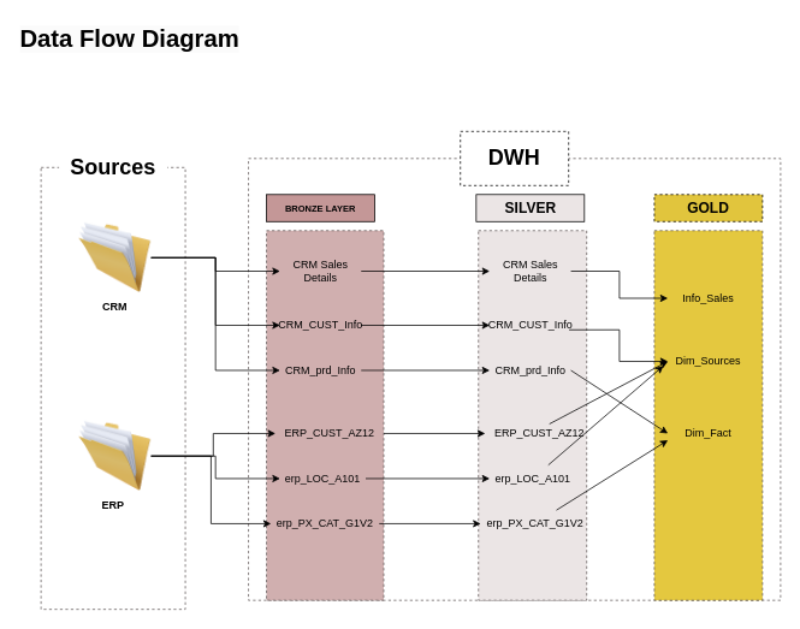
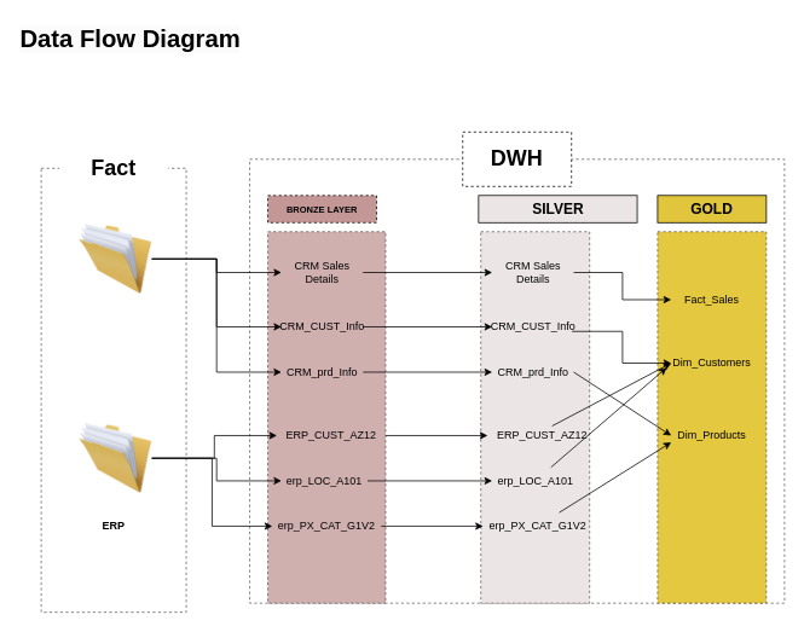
- <mxCell id="4" value="&lt;b&gt;&lt;font style=&quot;font-size: 24px;&quot;&gt;Sources&lt;/font&gt;&lt;/b&gt;" style="rounded=0;whiteSpace=wrap;html=1;strokeColor=none;fillColor=default;" parent="1" vertex="1"><mxGeometry x="65" y="155" width="120" height="60" as="geometry" /></mxCell>
+ <mxCell id="4" value="&lt;b&gt;&lt;font style=&quot;font-size: 24px;&quot;&gt;Fact&lt;/font&gt;&lt;/b&gt;" style="rounded=0;whiteSpace=wrap;html=1;strokeColor=none;fillColor=default;" parent="1" vertex="1"><mxGeometry x="65" y="155" width="120" height="60" as="geometry" /></mxCell>
- <mxCell id="8" value="&lt;b&gt;&lt;font style=&quot;font-size: 10px;&quot;&gt;BRONZE LAYER&lt;/font&gt;&lt;/b&gt;" style="rounded=0;whiteSpace=wrap;html=1;strokeColor=default;fillColor=light-dark(#c49797, #ededed);gradientColor=none;" parent="1" vertex="1"><mxGeometry x="295" y="215" width="120" height="30" as="geometry" /></mxCell>
+ <mxCell id="8" value="&lt;b&gt;&lt;font style=&quot;font-size: 10px;&quot;&gt;BRONZE LAYER&lt;/font&gt;&lt;/b&gt;" style="rounded=0;whiteSpace=wrap;html=1;strokeColor=default;fillColor=light-dark(#c49797, #ededed);gradientColor=none;dashed=1;" parent="1" vertex="1"><mxGeometry x="295" y="215" width="120" height="30" as="geometry" /></mxCell>
- <mxCell id="10" value="&lt;b&gt;&lt;font style=&quot;font-size: 16px;&quot;&gt;SILVER&lt;/font&gt;&lt;/b&gt;" style="rounded=0;whiteSpace=wrap;html=1;strokeColor=default;fillColor=light-dark(#ebe5e5, #ededed);gradientColor=none;" parent="1" vertex="1"><mxGeometry x="527.5" y="215" width="120" height="30" as="geometry" /></mxCell>
+ <mxCell id="10" value="&lt;b&gt;&lt;font style=&quot;font-size: 16px;&quot;&gt;SILVER&lt;/font&gt;&lt;/b&gt;" style="rounded=0;whiteSpace=wrap;html=1;strokeColor=default;fillColor=light-dark(#ebe5e5, #ededed);gradientColor=none;" parent="1" vertex="1"><mxGeometry x="527.5" y="215" width="175" height="30" as="geometry" /></mxCell>
- <mxCell id="12" value="&lt;b&gt;&lt;font style=&quot;font-size: 16px;&quot;&gt;GOLD&lt;/font&gt;&lt;/b&gt;" style="rounded=0;whiteSpace=wrap;html=1;strokeColor=default;fillColor=light-dark(#e1c53d, #ededed);gradientColor=none;dashed=1;" parent="1" vertex="1"><mxGeometry x="725" y="215" width="120" height="30" as="geometry" /></mxCell>
+ <mxCell id="12" value="&lt;b&gt;&lt;font style=&quot;font-size: 16px;&quot;&gt;GOLD&lt;/font&gt;&lt;/b&gt;" style="rounded=0;whiteSpace=wrap;html=1;strokeColor=default;fillColor=light-dark(#e1c53d, #ededed);gradientColor=none;" parent="1" vertex="1"><mxGeometry x="725" y="215" width="120" height="30" as="geometry" /></mxCell>
- <mxCell id="41" value="Info_Sales" style="text;html=1;align=center;verticalAlign=middle;whiteSpace=wrap;rounded=0;" parent="1" vertex="1"><mxGeometry x="740" y="315" width="90" height="30" as="geometry" /></mxCell>
+ <mxCell id="41" value="Fact_Sales" style="text;html=1;align=center;verticalAlign=middle;whiteSpace=wrap;rounded=0;" parent="1" vertex="1"><mxGeometry x="740" y="315" width="90" height="30" as="geometry" /></mxCell>
- <mxCell id="21" value="&lt;b&gt;CRM&lt;/b&gt;" style="text;html=1;align=center;verticalAlign=middle;whiteSpace=wrap;rounded=0;" parent="1" vertex="1"><mxGeometry x="97" y="325" width="60" height="30" as="geometry" /></mxCell>
- <mxCell id="42" value="Dim_Sources" style="text;html=1;align=center;verticalAlign=middle;whiteSpace=wrap;rounded=0;" parent="1" vertex="1"><mxGeometry x="740" y="385" width="90" height="30" as="geometry" /></mxCell>
+ <mxCell id="42" value="Dim_Customers" style="text;html=1;align=center;verticalAlign=middle;whiteSpace=wrap;rounded=0;" parent="1" vertex="1"><mxGeometry x="740" y="385" width="90" height="30" as="geometry" /></mxCell>
- <mxCell id="43" value="Dim_Fact" style="text;html=1;align=center;verticalAlign=middle;whiteSpace=wrap;rounded=0;" parent="1" vertex="1"><mxGeometry x="740" y="465" width="90" height="30" as="geometry" /></mxCell>
+ <mxCell id="43" value="Dim_Products" style="text;html=1;align=center;verticalAlign=middle;whiteSpace=wrap;rounded=0;" parent="1" vertex="1"><mxGeometry x="740" y="465" width="90" height="30" as="geometry" /></mxCell>
- <mxCell id="22" value="&lt;b&gt;ERP&lt;/b&gt;" style="text;html=1;align=center;verticalAlign=middle;whiteSpace=wrap;rounded=0;" parent="1" vertex="1"><mxGeometry x="95" y="545" width="60" height="30" as="geometry" /></mxCell>
+ <mxCell id="22" value="&lt;b&gt;ERP&lt;/b&gt;" style="text;html=1;align=center;verticalAlign=middle;whiteSpace=wrap;rounded=0;" parent="1" vertex="1"><mxGeometry x="95" y="565" width="60" height="30" as="geometry" /></mxCell>
